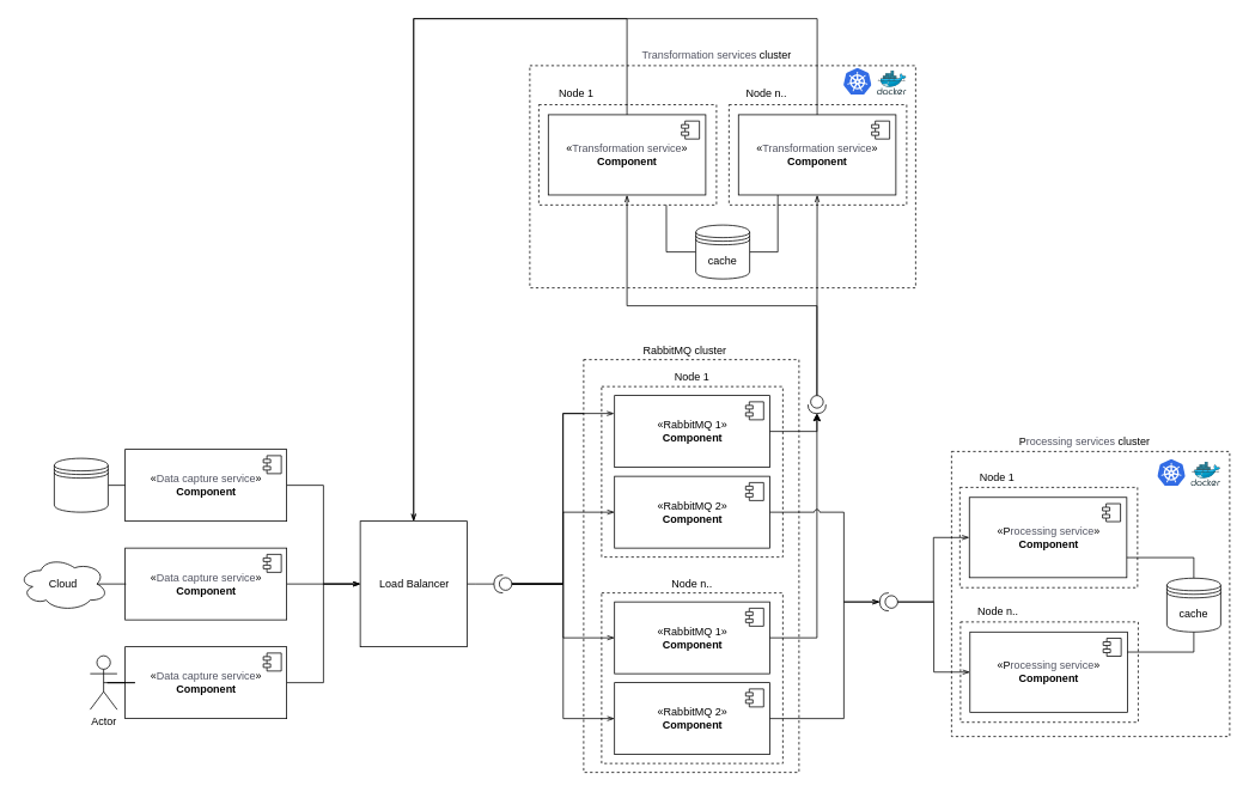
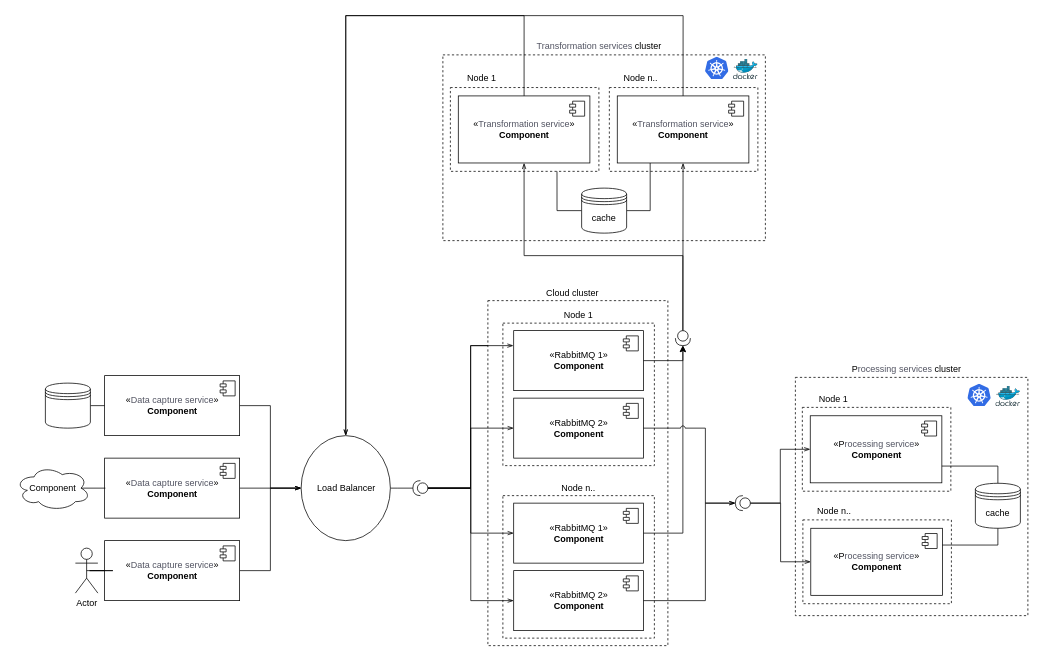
- <mxCell id="81" value="RabbitMQ cluster" style="text;html=1;strokeColor=none;fillColor=none;align=center;verticalAlign=middle;whiteSpace=wrap;rounded=0;dashed=1;" parent="65" vertex="1"><mxGeometry x="57.5" width="110" height="20" as="geometry" /></mxCell>
+ <mxCell id="81" value="Cloud cluster" style="text;html=1;strokeColor=none;fillColor=none;align=center;verticalAlign=middle;whiteSpace=wrap;rounded=0;dashed=1;" parent="65" vertex="1"><mxGeometry x="57.5" width="110" height="20" as="geometry" /></mxCell>
- <mxCell id="43" value="Cloud" style="ellipse;shape=cloud;whiteSpace=wrap;html=1;align=center;" vertex="1" parent="1"><mxGeometry x="20" y="620" width="100" height="60" as="geometry" /></mxCell>
+ <mxCell id="43" value="Component" style="ellipse;shape=cloud;whiteSpace=wrap;html=1;align=center;" vertex="1" parent="1"><mxGeometry x="20" y="620" width="100" height="60" as="geometry" /></mxCell>
- <mxCell id="20" value="Load Balancer" style="html=1;" parent="1" vertex="1"><mxGeometry x="401" y="580" width="119" height="140" as="geometry" /></mxCell>
+ <mxCell id="20" value="Load Balancer" style="ellipse;html=1;" parent="1" vertex="1"><mxGeometry x="401" y="580" width="119" height="140" as="geometry" /></mxCell>
